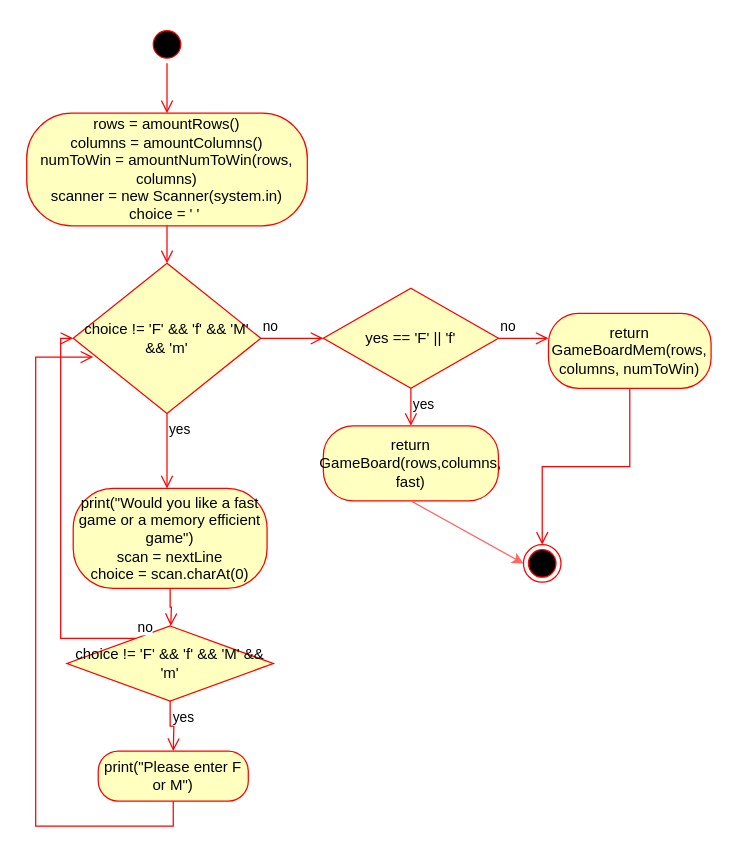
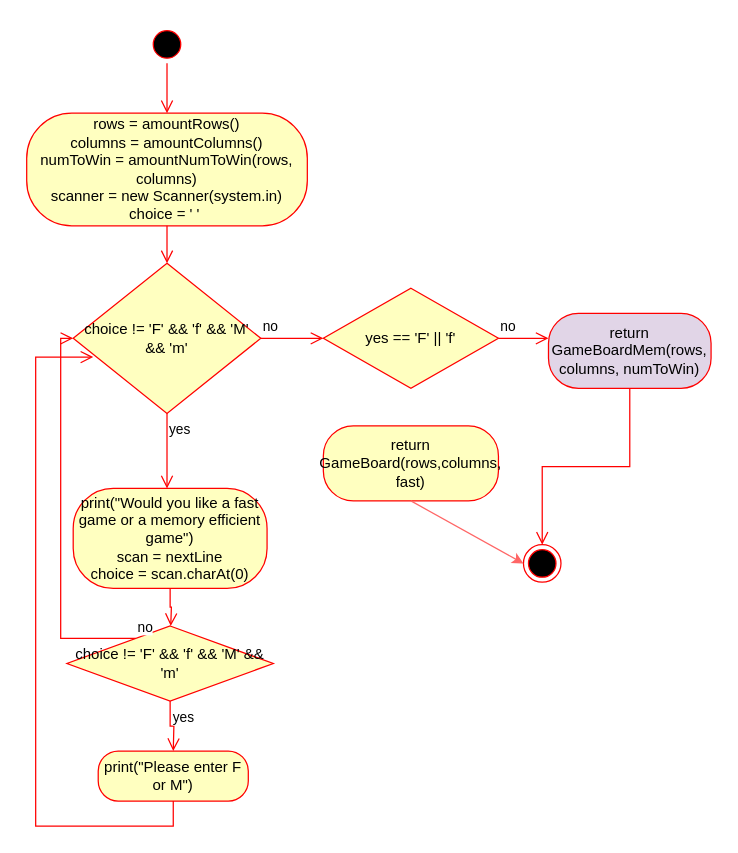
- <mxCell id="22" value="return GameBoardMem(rows, columns, numToWin)" style="rounded=1;whiteSpace=wrap;html=1;arcSize=40;fontColor=#000000;fillColor=#ffffc0;strokeColor=#ff0000;" vertex="1" parent="1"><mxGeometry x="438" y="250" width="130" height="60" as="geometry" /></mxCell>
+ <mxCell id="22" value="return GameBoardMem(rows, columns, numToWin)" style="rounded=1;whiteSpace=wrap;html=1;arcSize=40;fontColor=#000000;fillColor=#e1d5e7;strokeColor=#ff0000;" vertex="1" parent="1"><mxGeometry x="438" y="250" width="130" height="60" as="geometry" /></mxCell>
- <mxCell id="18" value="yes" style="edgeStyle=orthogonalEdgeStyle;html=1;align=left;verticalAlign=top;endArrow=open;endSize=8;strokeColor=#ff0000;rounded=0;" edge="1" source="16" parent="1" target="19"><mxGeometry x="-1" relative="1" as="geometry"><mxPoint x="328" y="350" as="targetPoint" /></mxGeometry></mxCell>
